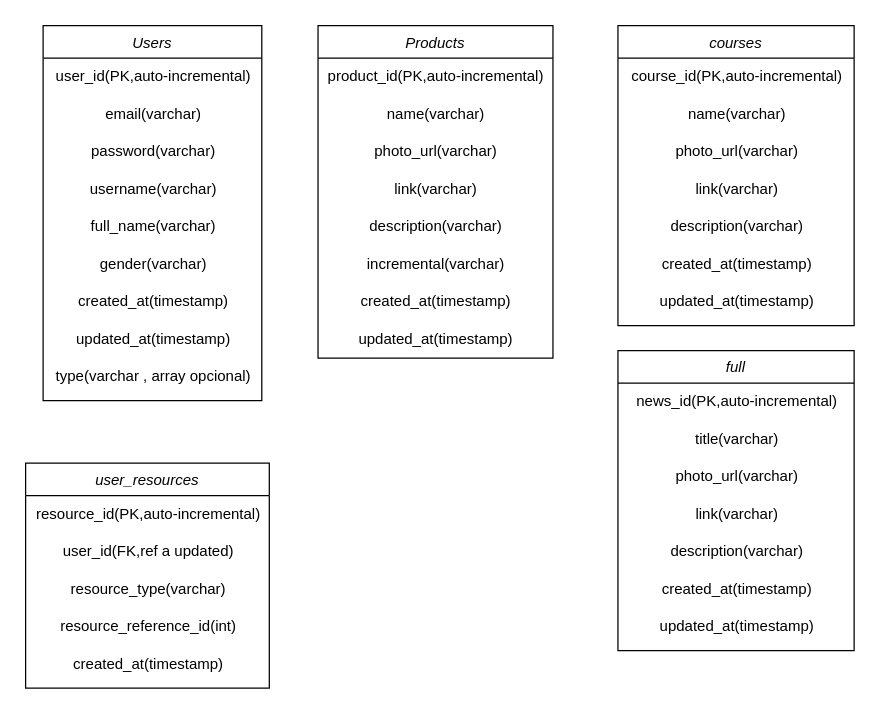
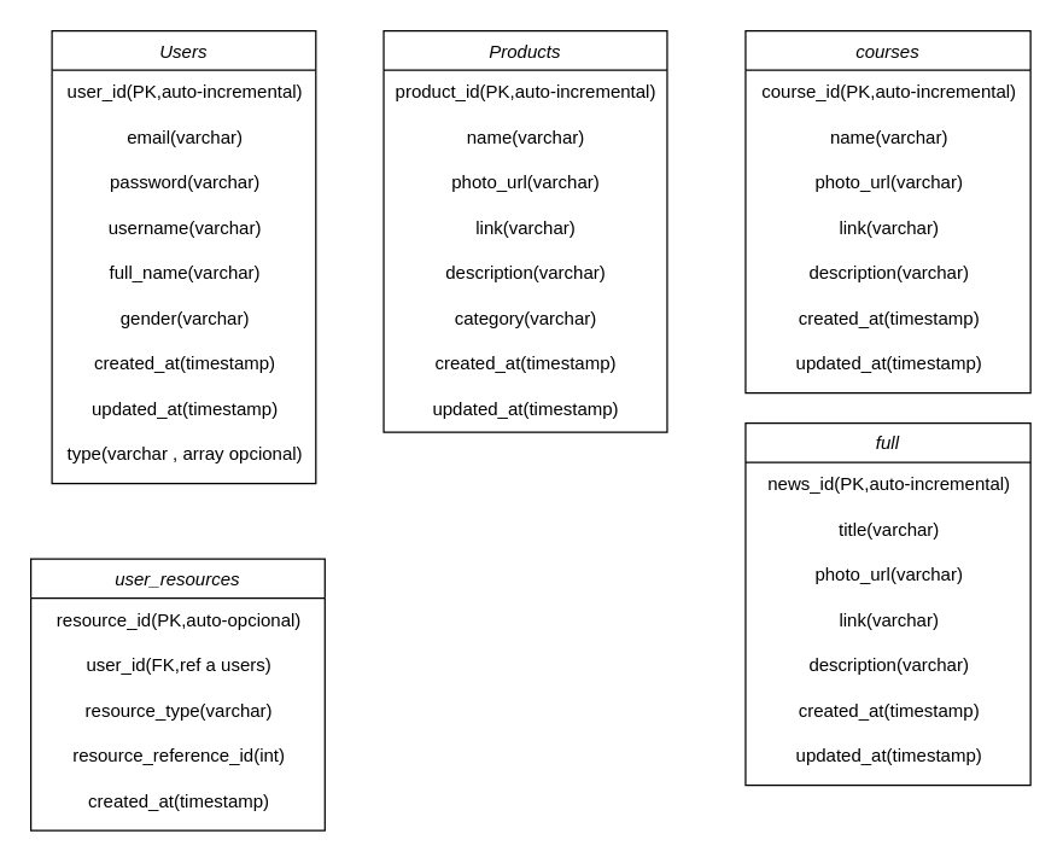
- <mxCell id="18" value="incremental(varchar)" style="text;html=1;align=center;verticalAlign=middle;resizable=0;points=[];autosize=1;strokeColor=none;fillColor=none;" vertex="1" parent="12"><mxGeometry y="176" width="188" height="30" as="geometry" /></mxCell>
+ <mxCell id="18" value="category(varchar)" style="text;html=1;align=center;verticalAlign=middle;resizable=0;points=[];autosize=1;strokeColor=none;fillColor=none;" vertex="1" parent="12"><mxGeometry y="176" width="188" height="30" as="geometry" /></mxCell>
- <mxCell id="38" value="resource_id(PK,auto-incremental)" style="text;html=1;align=center;verticalAlign=middle;resizable=0;points=[];autosize=1;strokeColor=none;fillColor=none;" vertex="1" parent="37"><mxGeometry y="26" width="195" height="30" as="geometry" /></mxCell>
+ <mxCell id="38" value="resource_id(PK,auto-opcional)" style="text;html=1;align=center;verticalAlign=middle;resizable=0;points=[];autosize=1;strokeColor=none;fillColor=none;" vertex="1" parent="37"><mxGeometry y="26" width="195" height="30" as="geometry" /></mxCell>
- <mxCell id="39" value="user_id(FK,ref a updated)" style="text;html=1;align=center;verticalAlign=middle;resizable=0;points=[];autosize=1;strokeColor=none;fillColor=none;" vertex="1" parent="37"><mxGeometry y="56" width="195" height="30" as="geometry" /></mxCell>
+ <mxCell id="39" value="user_id(FK,ref a users)" style="text;html=1;align=center;verticalAlign=middle;resizable=0;points=[];autosize=1;strokeColor=none;fillColor=none;" vertex="1" parent="37"><mxGeometry y="56" width="195" height="30" as="geometry" /></mxCell>
